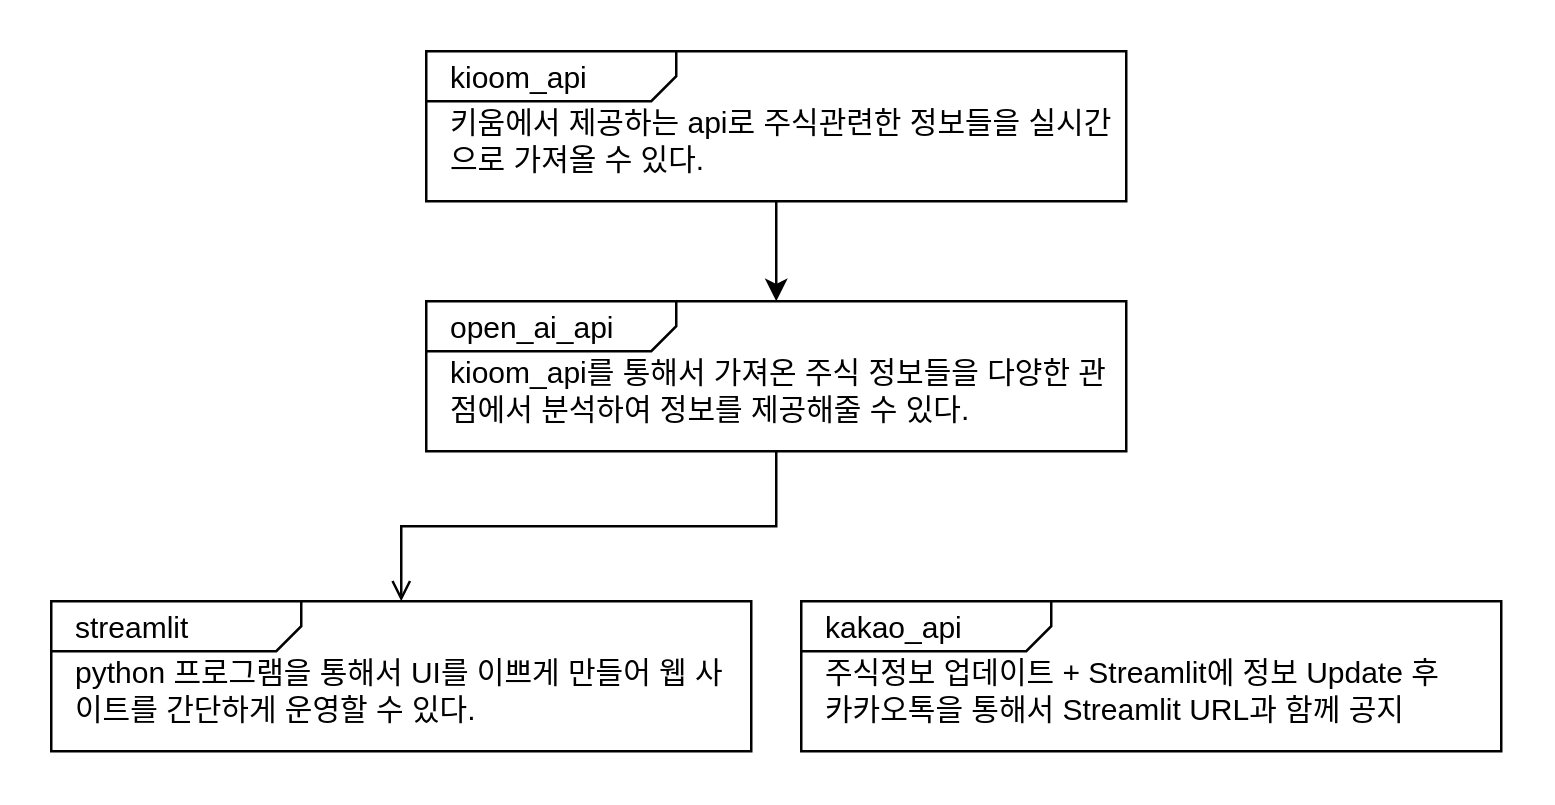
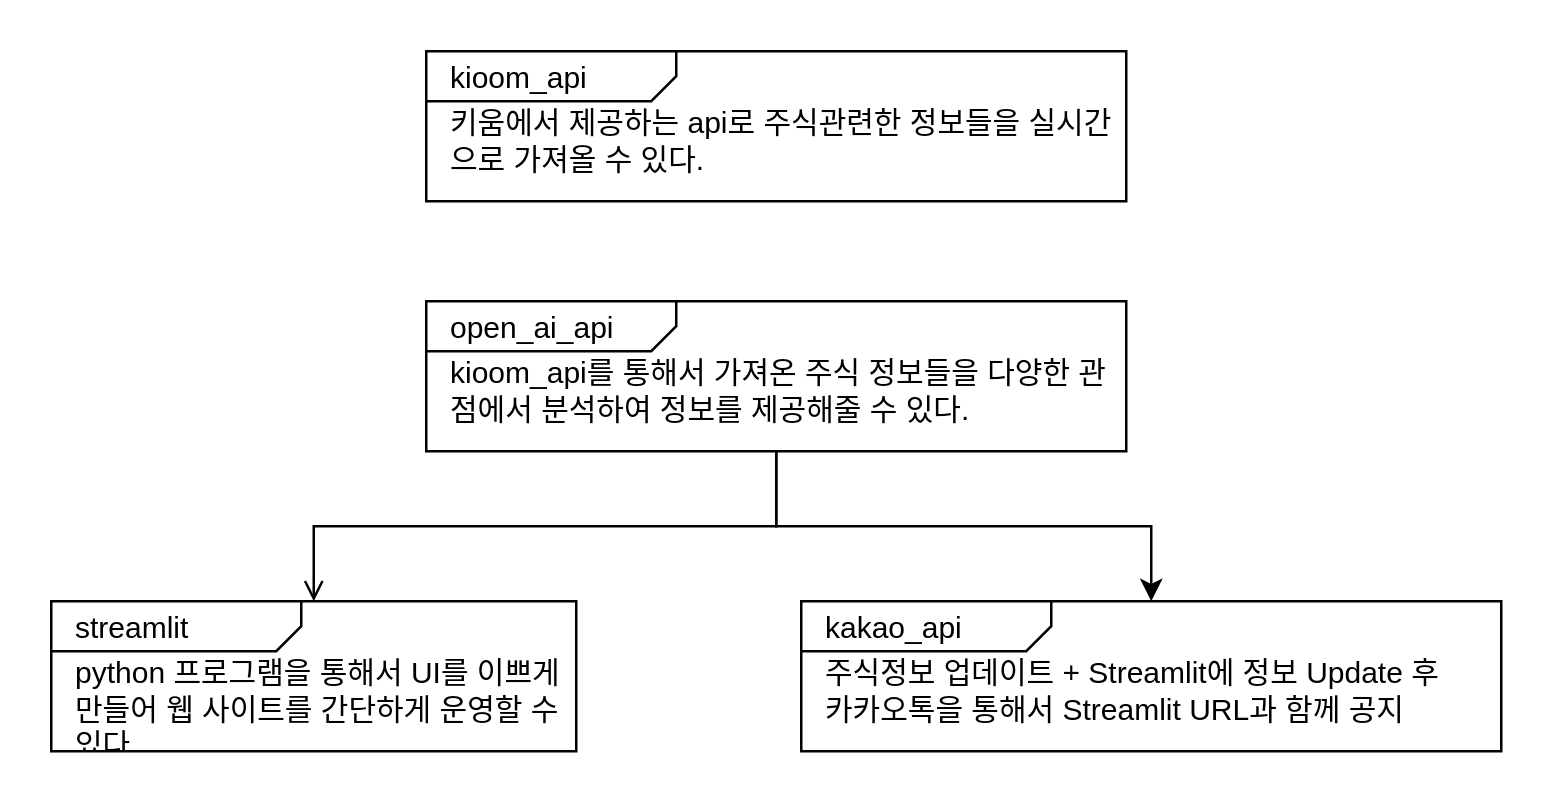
- <mxCell id="7" style="edgeStyle=orthogonalEdgeStyle;rounded=0;orthogonalLoop=1;jettySize=auto;html=1;exitX=0.5;exitY=1;exitDx=0;exitDy=0;exitPerimeter=0;entryX=0.5;entryY=0;entryDx=0;entryDy=0;entryPerimeter=0;" edge="1" parent="1" source="4" target="3"><mxGeometry relative="1" as="geometry" /></mxCell>
+ <mxCell id="8" style="edgeStyle=orthogonalEdgeStyle;rounded=0;orthogonalLoop=1;jettySize=auto;html=1;exitX=0.5;exitY=1;exitDx=0;exitDy=0;exitPerimeter=0;entryX=0.5;entryY=0;entryDx=0;entryDy=0;entryPerimeter=0;" edge="1" parent="1" source="3" target="6"><mxGeometry relative="1" as="geometry" /></mxCell>
- <mxCell id="5" value="&lt;p style=&quot;margin:0px;margin-top:4px;margin-left:10px;text-align:left;&quot;&gt;&lt;span&gt;streamlit&lt;/span&gt;&lt;/p&gt;&lt;p style=&quot;margin:0px;margin-top:4px;margin-left:10px;text-align:left;&quot;&gt;&lt;span&gt;python 프로그램을 통해서 UI를 이쁘게 만들어 웹 사이트를 간단하게 운영할 수 있다.&lt;/span&gt;&lt;/p&gt;" style="html=1;shape=mxgraph.sysml.package;html=1;overflow=fill;whiteSpace=wrap;labelX=100;fontStyle=0" vertex="1" parent="1"><mxGeometry x="20" y="240" width="280" height="60" as="geometry" /></mxCell>
+ <mxCell id="5" value="&lt;p style=&quot;margin:0px;margin-top:4px;margin-left:10px;text-align:left;&quot;&gt;&lt;span&gt;streamlit&lt;/span&gt;&lt;/p&gt;&lt;p style=&quot;margin:0px;margin-top:4px;margin-left:10px;text-align:left;&quot;&gt;&lt;span&gt;python 프로그램을 통해서 UI를 이쁘게 만들어 웹 사이트를 간단하게 운영할 수 있다.&lt;/span&gt;&lt;/p&gt;" style="html=1;shape=mxgraph.sysml.package;html=1;overflow=fill;whiteSpace=wrap;labelX=100;fontStyle=0" vertex="1" parent="1"><mxGeometry x="20" y="240" width="210" height="60" as="geometry" /></mxCell>
